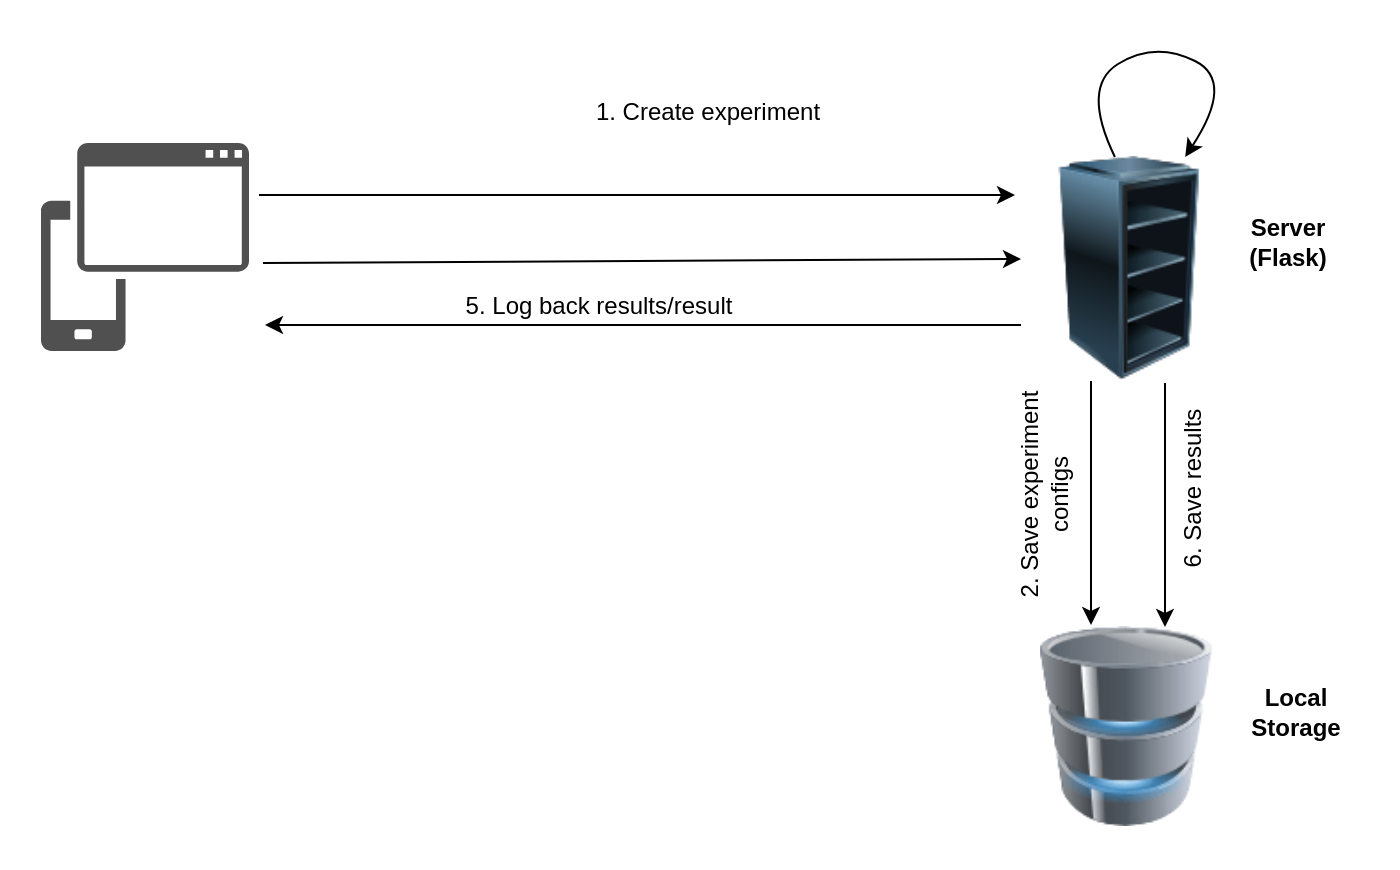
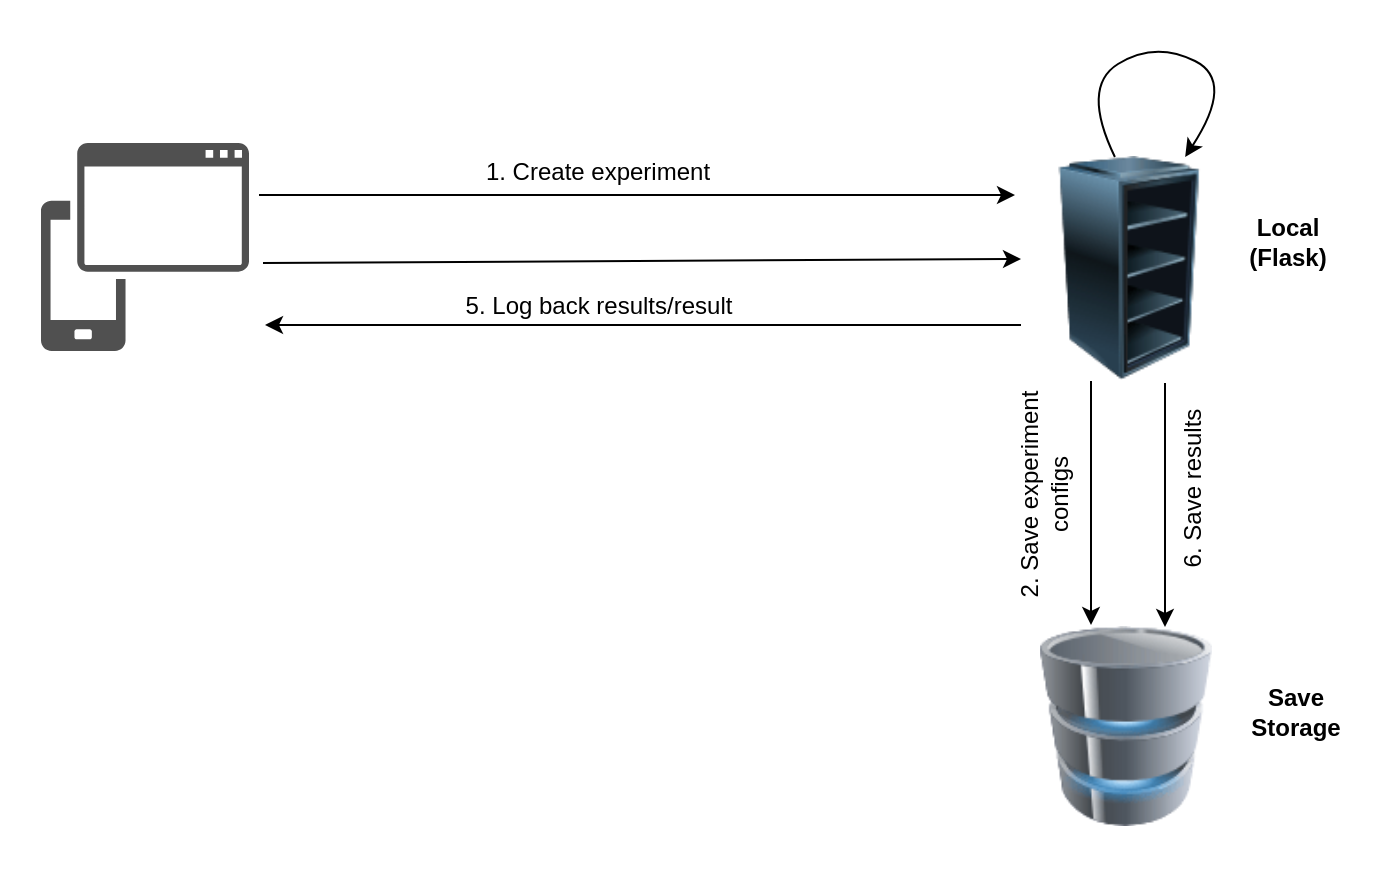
- <mxCell id="8" value="&lt;span&gt;1. Create experiment&lt;/span&gt;" style="text;html=1;align=center;verticalAlign=middle;whiteSpace=wrap;rounded=0;fontStyle=0" vertex="1" parent="1"><mxGeometry x="293" y="41" width="122" height="30" as="geometry" /></mxCell>
+ <mxCell id="8" value="&lt;span&gt;1. Create experiment&lt;/span&gt;" style="text;html=1;align=center;verticalAlign=middle;whiteSpace=wrap;rounded=0;fontStyle=0" vertex="1" parent="1"><mxGeometry x="238" y="71" width="122" height="30" as="geometry" /></mxCell>
- <mxCell id="5" value="Server&lt;br&gt;(Flask)" style="text;html=1;align=center;verticalAlign=middle;whiteSpace=wrap;rounded=0;fontStyle=1" vertex="1" parent="1"><mxGeometry x="614" y="106" width="60" height="30" as="geometry" /></mxCell>
+ <mxCell id="5" value="Local&lt;br&gt;(Flask)" style="text;html=1;align=center;verticalAlign=middle;whiteSpace=wrap;rounded=0;fontStyle=1" vertex="1" parent="1"><mxGeometry x="614" y="106" width="60" height="30" as="geometry" /></mxCell>
- <mxCell id="6" value="Local Storage" style="text;html=1;align=center;verticalAlign=middle;whiteSpace=wrap;rounded=0;fontStyle=1" vertex="1" parent="1"><mxGeometry x="617.72" y="341" width="60" height="30" as="geometry" /></mxCell>
+ <mxCell id="6" value="Save Storage" style="text;html=1;align=center;verticalAlign=middle;whiteSpace=wrap;rounded=0;fontStyle=1" vertex="1" parent="1"><mxGeometry x="617.72" y="341" width="60" height="30" as="geometry" /></mxCell>
